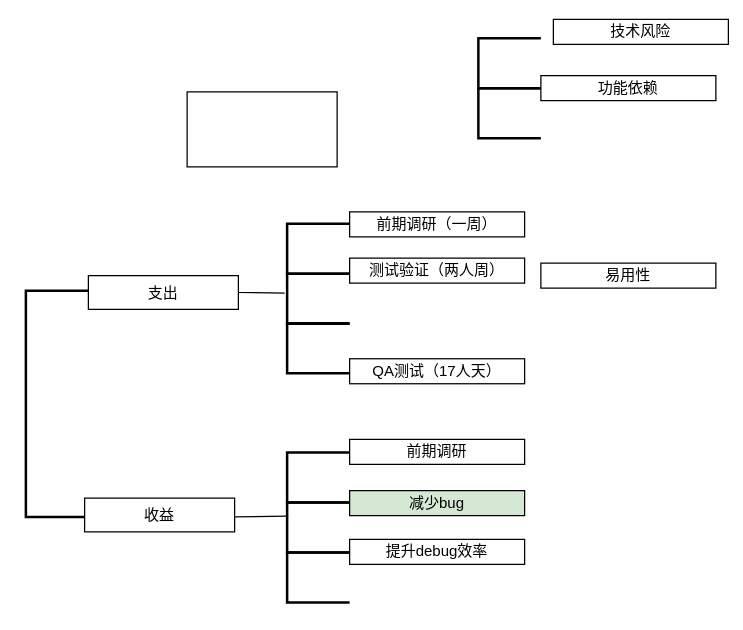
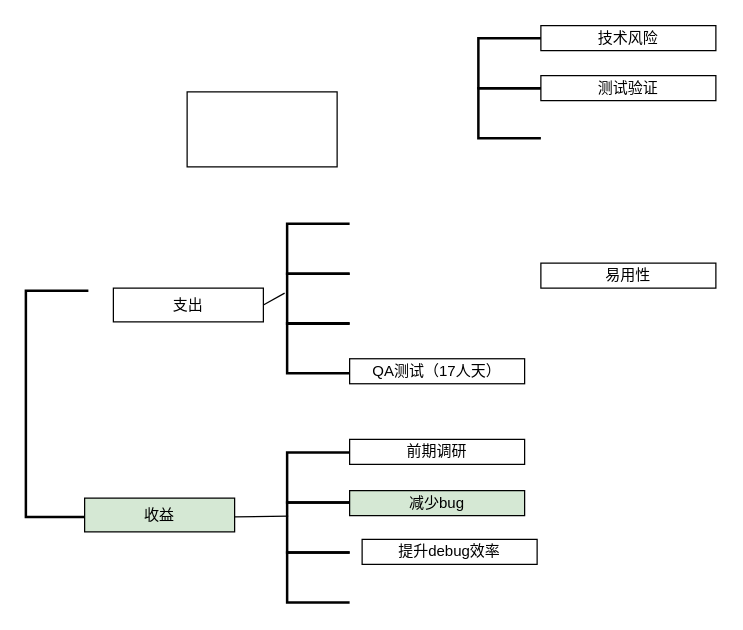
- <mxCell id="2" value="技术风险" style="rounded=0;whiteSpace=wrap;html=1;" vertex="1" parent="1"><mxGeometry x="442" y="15" width="140" height="20" as="geometry" /></mxCell>
+ <mxCell id="2" value="技术风险" style="rounded=0;whiteSpace=wrap;html=1;" vertex="1" parent="1"><mxGeometry x="432" y="20" width="140" height="20" as="geometry" /></mxCell>
- <mxCell id="3" value="功能依赖" style="rounded=0;whiteSpace=wrap;html=1;" vertex="1" parent="1"><mxGeometry x="432" y="60" width="140" height="20" as="geometry" /></mxCell>
+ <mxCell id="3" value="测试验证" style="rounded=0;whiteSpace=wrap;html=1;" vertex="1" parent="1"><mxGeometry x="432" y="60" width="140" height="20" as="geometry" /></mxCell>
- <mxCell id="13" value="前期调研（一周）" style="rounded=0;whiteSpace=wrap;html=1;" vertex="1" parent="1"><mxGeometry x="279" y="169" width="140" height="20" as="geometry" /></mxCell>
- <mxCell id="14" value="测试验证（两人周）" style="rounded=0;whiteSpace=wrap;html=1;" vertex="1" parent="1"><mxGeometry x="279" y="206" width="140" height="20" as="geometry" /></mxCell>
- <mxCell id="8" value="支出" style="rounded=0;whiteSpace=wrap;html=1;" vertex="1" parent="1"><mxGeometry x="70" y="220" width="120" height="27" as="geometry" /></mxCell>
+ <mxCell id="8" value="支出" style="rounded=0;whiteSpace=wrap;html=1;" vertex="1" parent="1"><mxGeometry x="90" y="230" width="120" height="27" as="geometry" /></mxCell>
- <mxCell id="9" value="收益" style="rounded=0;whiteSpace=wrap;html=1;" vertex="1" parent="1"><mxGeometry x="67" y="398" width="120" height="27" as="geometry" /></mxCell>
+ <mxCell id="9" value="收益" style="rounded=0;whiteSpace=wrap;html=1;fillColor=#d5e8d4;" vertex="1" parent="1"><mxGeometry x="67" y="398" width="120" height="27" as="geometry" /></mxCell>
- <mxCell id="23" value="提升debug效率" style="rounded=0;whiteSpace=wrap;html=1;" vertex="1" parent="1"><mxGeometry x="279" y="431" width="140" height="20" as="geometry" /></mxCell>
+ <mxCell id="23" value="提升debug效率" style="rounded=0;whiteSpace=wrap;html=1;" vertex="1" parent="1"><mxGeometry x="289" y="431" width="140" height="20" as="geometry" /></mxCell>
